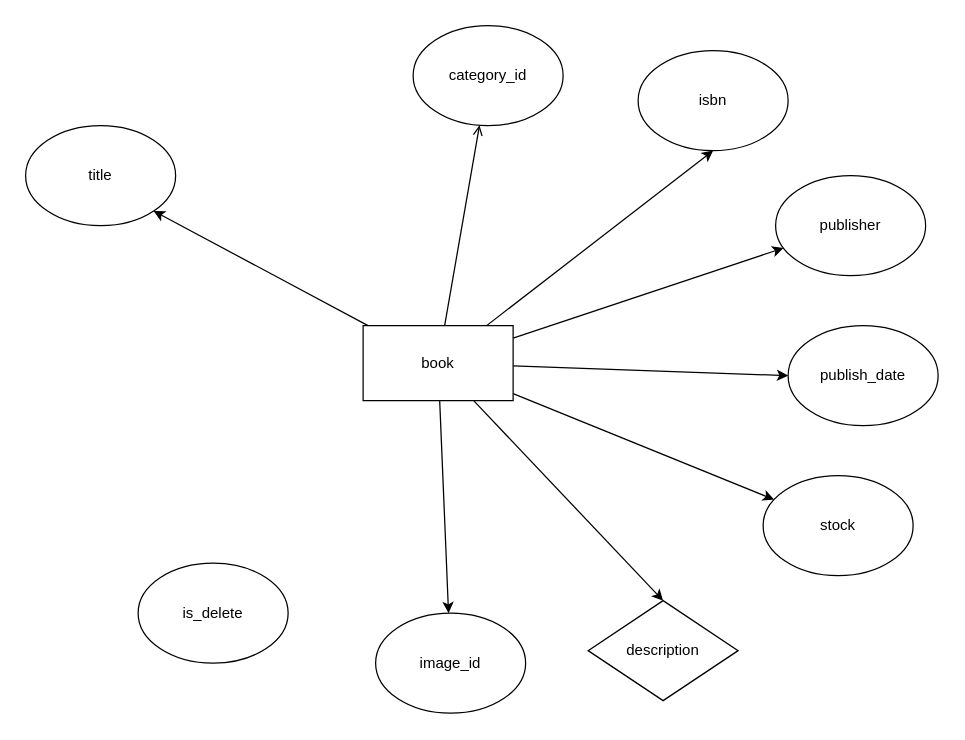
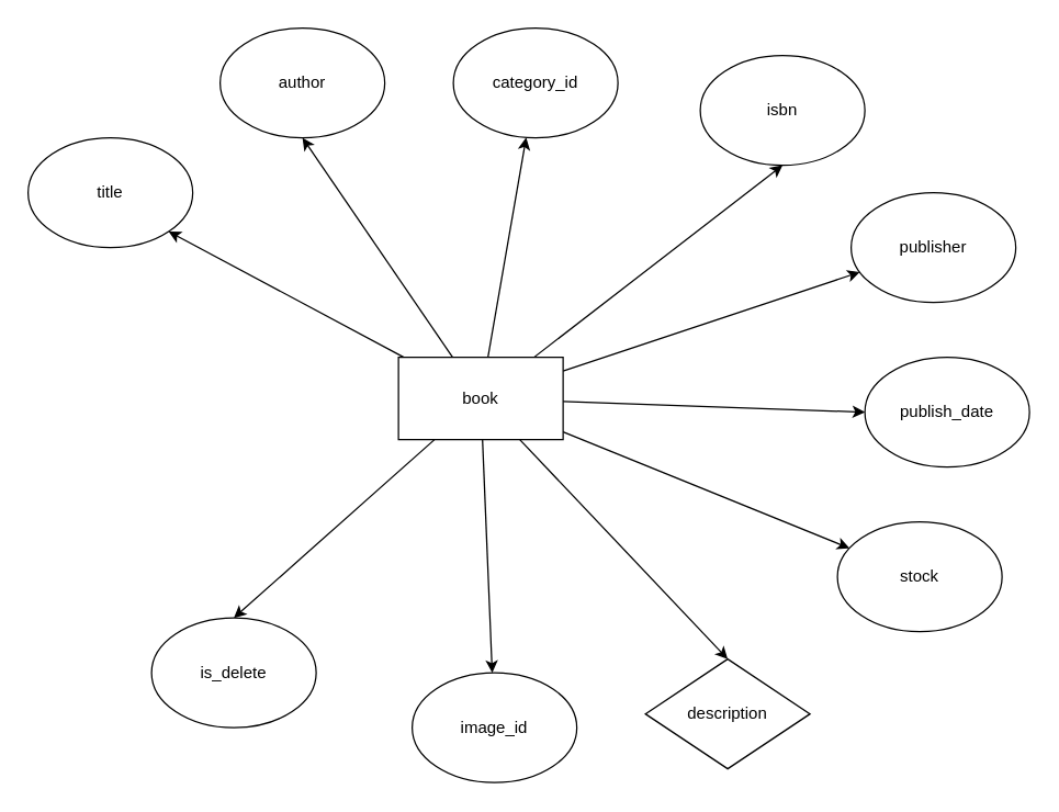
+ <mxCell id="13" value="author" style="ellipse;whiteSpace=wrap;html=1;" parent="1" vertex="1"><mxGeometry x="160" y="20" width="120" height="80" as="geometry" /></mxCell>
- <mxCell id="6" style="edgeStyle=none;html=1;endArrow=open;" edge="1" parent="1" source="11" target="14"><mxGeometry relative="1" as="geometry" /></mxCell>
+ <mxCell id="6" style="edgeStyle=none;html=1;" edge="1" parent="1" source="11" target="14"><mxGeometry relative="1" as="geometry" /></mxCell>
+ <mxCell id="7" style="edgeStyle=none;html=1;entryX=0.5;entryY=1;entryDx=0;entryDy=0;" edge="1" parent="1" source="11" target="13"><mxGeometry relative="1" as="geometry" /></mxCell>
+ <mxCell id="9" style="edgeStyle=none;html=1;entryX=0.5;entryY=0;entryDx=0;entryDy=0;" edge="1" parent="1" source="11" target="21"><mxGeometry relative="1" as="geometry" /></mxCell>
